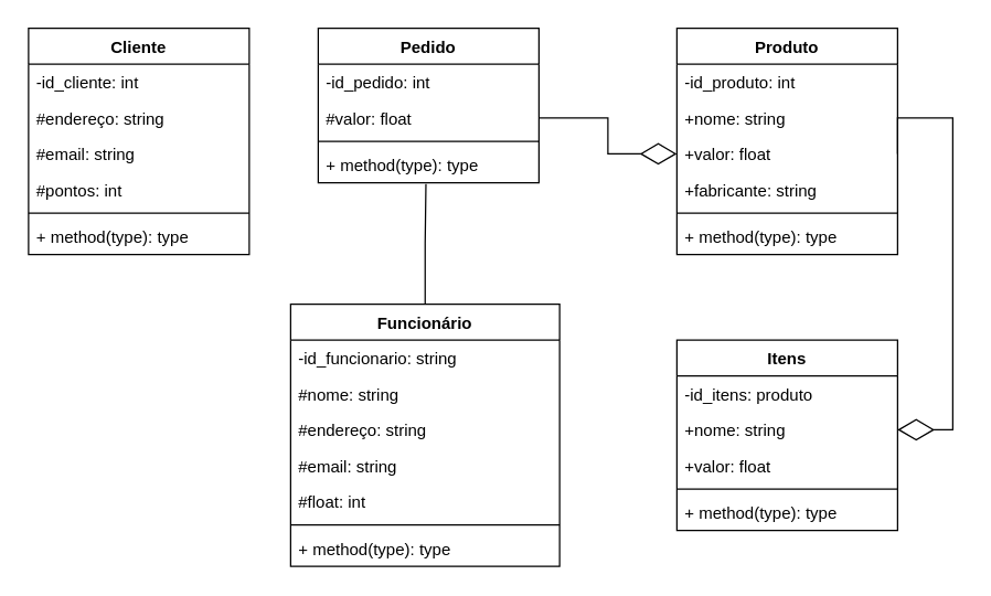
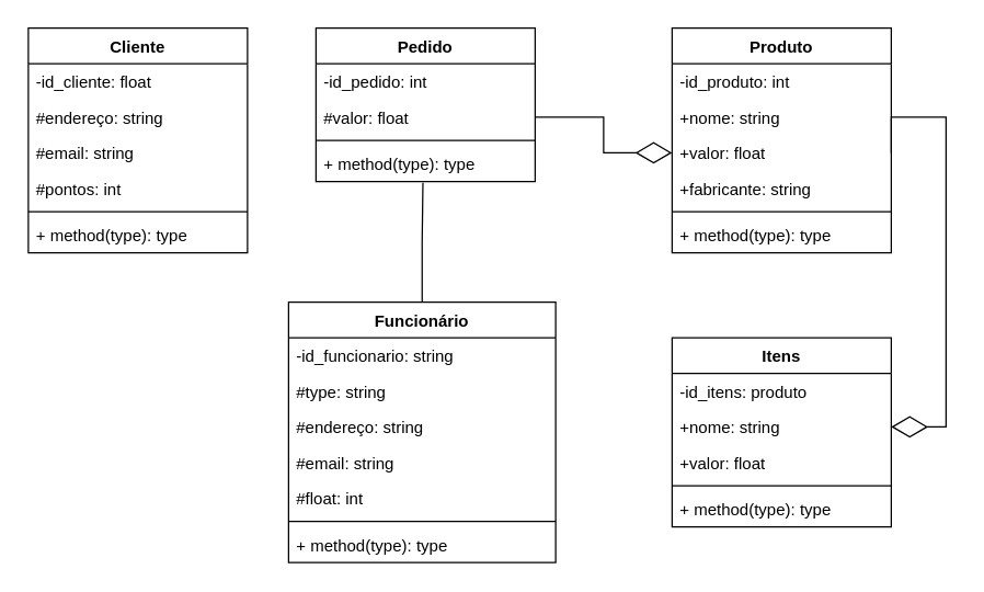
- <mxCell id="30" value="-id_cliente: int" style="text;strokeColor=none;fillColor=none;align=left;verticalAlign=top;spacingLeft=4;spacingRight=4;overflow=hidden;rotatable=0;points=[[0,0.5],[1,0.5]];portConstraint=eastwest;" parent="29" vertex="1"><mxGeometry y="26" width="160" height="26" as="geometry" /></mxCell>
+ <mxCell id="30" value="-id_cliente: float" style="text;strokeColor=none;fillColor=none;align=left;verticalAlign=top;spacingLeft=4;spacingRight=4;overflow=hidden;rotatable=0;points=[[0,0.5],[1,0.5]];portConstraint=eastwest;" parent="29" vertex="1"><mxGeometry y="26" width="160" height="26" as="geometry" /></mxCell>
- <mxCell id="11" value="#nome: string" style="text;strokeColor=none;fillColor=none;align=left;verticalAlign=top;spacingLeft=4;spacingRight=4;overflow=hidden;rotatable=0;points=[[0,0.5],[1,0.5]];portConstraint=eastwest;" vertex="1" parent="9"><mxGeometry y="52" width="195" height="26" as="geometry" /></mxCell>
+ <mxCell id="11" value="#type: string" style="text;strokeColor=none;fillColor=none;align=left;verticalAlign=top;spacingLeft=4;spacingRight=4;overflow=hidden;rotatable=0;points=[[0,0.5],[1,0.5]];portConstraint=eastwest;" vertex="1" parent="9"><mxGeometry y="52" width="195" height="26" as="geometry" /></mxCell>
